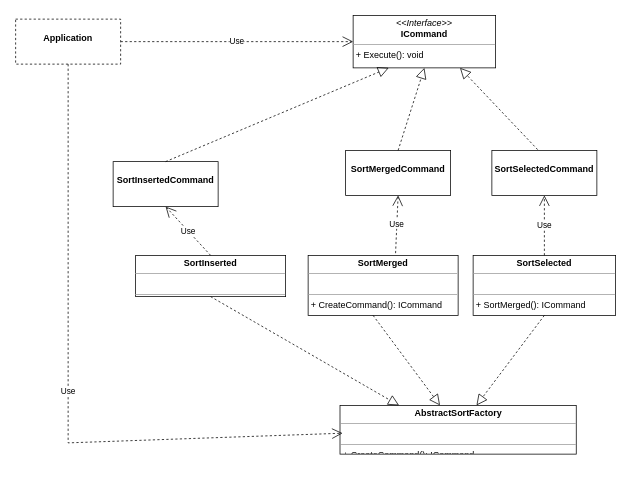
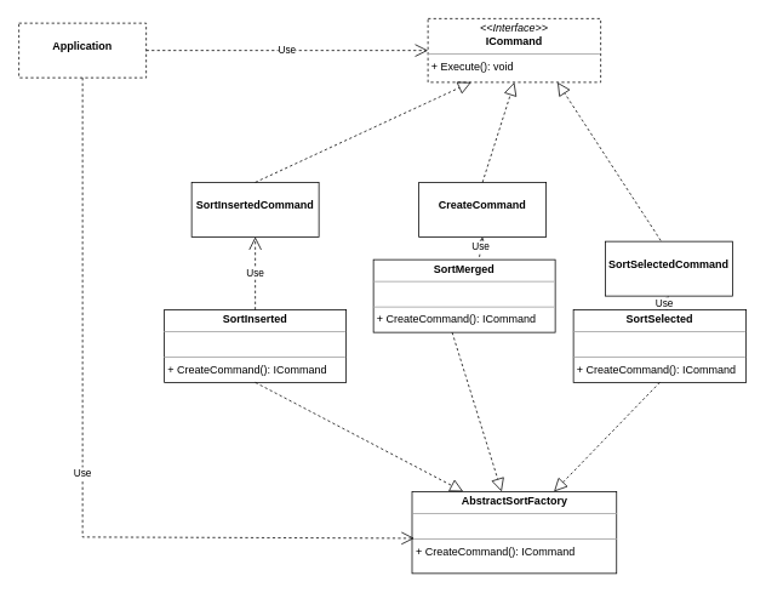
- <mxCell id="2" value="&lt;p style=&quot;margin:0px;margin-top:4px;text-align:center;&quot;&gt;&lt;i&gt;&amp;lt;&amp;lt;Interface&amp;gt;&amp;gt;&lt;/i&gt;&lt;br&gt;&lt;b&gt;ICommand&lt;/b&gt;&lt;/p&gt;&lt;hr size=&quot;1&quot;&gt;&lt;p style=&quot;margin:0px;margin-left:4px;&quot;&gt;&lt;span style=&quot;background-color: initial;&quot;&gt;+ Execute(): void&amp;nbsp;&lt;/span&gt;&lt;br&gt;&lt;/p&gt;" style="verticalAlign=top;align=left;overflow=fill;fontSize=12;fontFamily=Helvetica;html=1;whiteSpace=wrap;" vertex="1" parent="1"><mxGeometry x="470" y="20" width="190" height="70" as="geometry" /></mxCell>
+ <mxCell id="2" value="&lt;p style=&quot;margin:0px;margin-top:4px;text-align:center;&quot;&gt;&lt;i&gt;&amp;lt;&amp;lt;Interface&amp;gt;&amp;gt;&lt;/i&gt;&lt;br&gt;&lt;b&gt;ICommand&lt;/b&gt;&lt;/p&gt;&lt;hr size=&quot;1&quot;&gt;&lt;p style=&quot;margin:0px;margin-left:4px;&quot;&gt;&lt;span style=&quot;background-color: initial;&quot;&gt;+ Execute(): void&amp;nbsp;&lt;/span&gt;&lt;br&gt;&lt;/p&gt;" style="verticalAlign=top;align=left;overflow=fill;fontSize=12;fontFamily=Helvetica;html=1;whiteSpace=wrap;dashed=1;" vertex="1" parent="1"><mxGeometry x="470" y="20" width="190" height="70" as="geometry" /></mxCell>
- <mxCell id="4" value="&lt;p style=&quot;margin:0px;margin-top:4px;text-align:center;&quot;&gt;&lt;br&gt;&lt;b&gt;SortMergedCommand&lt;/b&gt;&lt;/p&gt;" style="verticalAlign=top;align=left;overflow=fill;fontSize=12;fontFamily=Helvetica;html=1;whiteSpace=wrap;" vertex="1" parent="1"><mxGeometry x="460" y="200" width="140" height="60" as="geometry" /></mxCell>
+ <mxCell id="4" value="&lt;p style=&quot;margin:0px;margin-top:4px;text-align:center;&quot;&gt;&lt;br&gt;&lt;b&gt;CreateCommand&lt;/b&gt;&lt;/p&gt;" style="verticalAlign=top;align=left;overflow=fill;fontSize=12;fontFamily=Helvetica;html=1;whiteSpace=wrap;" vertex="1" parent="1"><mxGeometry x="460" y="200" width="140" height="60" as="geometry" /></mxCell>
- <mxCell id="5" value="&lt;p style=&quot;margin:0px;margin-top:4px;text-align:center;&quot;&gt;&lt;br&gt;&lt;b&gt;SortSelectedCommand&lt;/b&gt;&lt;/p&gt;" style="verticalAlign=top;align=left;overflow=fill;fontSize=12;fontFamily=Helvetica;html=1;whiteSpace=wrap;" vertex="1" parent="1"><mxGeometry x="655" y="200" width="140" height="60" as="geometry" /></mxCell>
+ <mxCell id="5" value="&lt;p style=&quot;margin:0px;margin-top:4px;text-align:center;&quot;&gt;&lt;br&gt;&lt;b&gt;SortSelectedCommand&lt;/b&gt;&lt;/p&gt;" style="verticalAlign=top;align=left;overflow=fill;fontSize=12;fontFamily=Helvetica;html=1;whiteSpace=wrap;" vertex="1" parent="1"><mxGeometry x="665" y="265" width="140" height="60" as="geometry" /></mxCell>
- <mxCell id="3" value="&lt;p style=&quot;margin:0px;margin-top:4px;text-align:center;&quot;&gt;&lt;br&gt;&lt;b&gt;SortInsertedCommand&lt;/b&gt;&lt;/p&gt;" style="verticalAlign=top;align=left;overflow=fill;fontSize=12;fontFamily=Helvetica;html=1;whiteSpace=wrap;" vertex="1" parent="1"><mxGeometry x="150" y="215" width="140" height="60" as="geometry" /></mxCell>
+ <mxCell id="3" value="&lt;p style=&quot;margin:0px;margin-top:4px;text-align:center;&quot;&gt;&lt;br&gt;&lt;b&gt;SortInsertedCommand&lt;/b&gt;&lt;/p&gt;" style="verticalAlign=top;align=left;overflow=fill;fontSize=12;fontFamily=Helvetica;html=1;whiteSpace=wrap;" vertex="1" parent="1"><mxGeometry x="210" y="200" width="140" height="60" as="geometry" /></mxCell>
- <mxCell id="13" value="&lt;p style=&quot;margin:0px;margin-top:4px;text-align:center;&quot;&gt;&lt;b style=&quot;border-color: var(--border-color);&quot;&gt;SortSelected&lt;/b&gt;&lt;br&gt;&lt;/p&gt;&lt;hr size=&quot;1&quot;&gt;&lt;p style=&quot;margin:0px;margin-left:4px;&quot;&gt;&lt;br&gt;&lt;/p&gt;&lt;hr size=&quot;1&quot;&gt;&lt;p style=&quot;margin:0px;margin-left:4px;&quot;&gt;+ SortMerged():&amp;nbsp;&lt;span style=&quot;border-color: var(--border-color); text-align: center;&quot;&gt;ICommand&lt;/span&gt;&lt;br&gt;&lt;/p&gt;" style="verticalAlign=top;align=left;overflow=fill;fontSize=12;fontFamily=Helvetica;html=1;whiteSpace=wrap;" vertex="1" parent="1"><mxGeometry x="630" y="340" width="190" height="80" as="geometry" /></mxCell>
+ <mxCell id="13" value="&lt;p style=&quot;margin:0px;margin-top:4px;text-align:center;&quot;&gt;&lt;b style=&quot;border-color: var(--border-color);&quot;&gt;SortSelected&lt;/b&gt;&lt;br&gt;&lt;/p&gt;&lt;hr size=&quot;1&quot;&gt;&lt;p style=&quot;margin:0px;margin-left:4px;&quot;&gt;&lt;br&gt;&lt;/p&gt;&lt;hr size=&quot;1&quot;&gt;&lt;p style=&quot;margin:0px;margin-left:4px;&quot;&gt;+ CreateCommand():&amp;nbsp;&lt;span style=&quot;border-color: var(--border-color); text-align: center;&quot;&gt;ICommand&lt;/span&gt;&lt;br&gt;&lt;/p&gt;" style="verticalAlign=top;align=left;overflow=fill;fontSize=12;fontFamily=Helvetica;html=1;whiteSpace=wrap;" vertex="1" parent="1"><mxGeometry x="630" y="340" width="190" height="80" as="geometry" /></mxCell>
- <mxCell id="11" value="&lt;p style=&quot;margin:0px;margin-top:4px;text-align:center;&quot;&gt;&lt;b style=&quot;border-color: var(--border-color);&quot;&gt;SortInserted&lt;/b&gt;&lt;br&gt;&lt;/p&gt;&lt;hr size=&quot;1&quot;&gt;&lt;p style=&quot;margin:0px;margin-left:4px;&quot;&gt;&lt;br&gt;&lt;/p&gt;&lt;hr size=&quot;1&quot;&gt;&lt;p style=&quot;margin:0px;margin-left:4px;&quot;&gt;+ CreateCommand():&amp;nbsp;&lt;span style=&quot;border-color: var(--border-color); text-align: center;&quot;&gt;ICommand&lt;/span&gt;&lt;br&gt;&lt;/p&gt;" style="verticalAlign=top;align=left;overflow=fill;fontSize=12;fontFamily=Helvetica;html=1;whiteSpace=wrap;" vertex="1" parent="1"><mxGeometry x="180" y="340" width="200" height="55" as="geometry" /></mxCell>
+ <mxCell id="11" value="&lt;p style=&quot;margin:0px;margin-top:4px;text-align:center;&quot;&gt;&lt;b style=&quot;border-color: var(--border-color);&quot;&gt;SortInserted&lt;/b&gt;&lt;br&gt;&lt;/p&gt;&lt;hr size=&quot;1&quot;&gt;&lt;p style=&quot;margin:0px;margin-left:4px;&quot;&gt;&lt;br&gt;&lt;/p&gt;&lt;hr size=&quot;1&quot;&gt;&lt;p style=&quot;margin:0px;margin-left:4px;&quot;&gt;+ CreateCommand():&amp;nbsp;&lt;span style=&quot;border-color: var(--border-color); text-align: center;&quot;&gt;ICommand&lt;/span&gt;&lt;br&gt;&lt;/p&gt;" style="verticalAlign=top;align=left;overflow=fill;fontSize=12;fontFamily=Helvetica;html=1;whiteSpace=wrap;" vertex="1" parent="1"><mxGeometry x="180" y="340" width="200" height="80" as="geometry" /></mxCell>
- <mxCell id="12" value="&lt;p style=&quot;margin:0px;margin-top:4px;text-align:center;&quot;&gt;&lt;b style=&quot;border-color: var(--border-color);&quot;&gt;SortMerged&lt;/b&gt;&lt;br&gt;&lt;/p&gt;&lt;hr size=&quot;1&quot;&gt;&lt;p style=&quot;margin:0px;margin-left:4px;&quot;&gt;&lt;br&gt;&lt;/p&gt;&lt;hr size=&quot;1&quot;&gt;&lt;p style=&quot;margin:0px;margin-left:4px;&quot;&gt;+ CreateCommand():&amp;nbsp;&lt;span style=&quot;border-color: var(--border-color); text-align: center;&quot;&gt;ICommand&lt;/span&gt;&lt;br&gt;&lt;/p&gt;" style="verticalAlign=top;align=left;overflow=fill;fontSize=12;fontFamily=Helvetica;html=1;whiteSpace=wrap;" vertex="1" parent="1"><mxGeometry x="410" y="340" width="200" height="80" as="geometry" /></mxCell>
+ <mxCell id="12" value="&lt;p style=&quot;margin:0px;margin-top:4px;text-align:center;&quot;&gt;&lt;b style=&quot;border-color: var(--border-color);&quot;&gt;SortMerged&lt;/b&gt;&lt;br&gt;&lt;/p&gt;&lt;hr size=&quot;1&quot;&gt;&lt;p style=&quot;margin:0px;margin-left:4px;&quot;&gt;&lt;br&gt;&lt;/p&gt;&lt;hr size=&quot;1&quot;&gt;&lt;p style=&quot;margin:0px;margin-left:4px;&quot;&gt;+ CreateCommand():&amp;nbsp;&lt;span style=&quot;border-color: var(--border-color); text-align: center;&quot;&gt;ICommand&lt;/span&gt;&lt;br&gt;&lt;/p&gt;" style="verticalAlign=top;align=left;overflow=fill;fontSize=12;fontFamily=Helvetica;html=1;whiteSpace=wrap;" vertex="1" parent="1"><mxGeometry x="410" y="285" width="200" height="80" as="geometry" /></mxCell>
- <mxCell id="10" value="&lt;p style=&quot;margin:0px;margin-top:4px;text-align:center;&quot;&gt;&lt;b style=&quot;border-color: var(--border-color);&quot;&gt;AbstractSortFactory&lt;/b&gt;&lt;br&gt;&lt;/p&gt;&lt;hr size=&quot;1&quot;&gt;&lt;p style=&quot;margin:0px;margin-left:4px;&quot;&gt;&lt;br&gt;&lt;/p&gt;&lt;hr size=&quot;1&quot;&gt;&lt;p style=&quot;margin:0px;margin-left:4px;&quot;&gt;&lt;span style=&quot;border-color: var(--border-color); text-align: center;&quot;&gt;+ CreateCommand():&amp;nbsp;&lt;span style=&quot;border-color: var(--border-color);&quot;&gt;ICommand&lt;/span&gt;&lt;/span&gt;&lt;br&gt;&lt;/p&gt;" style="verticalAlign=top;align=left;overflow=fill;fontSize=12;fontFamily=Helvetica;html=1;whiteSpace=wrap;" vertex="1" parent="1"><mxGeometry x="452.5" y="540" width="315" height="65" as="geometry" /></mxCell>
+ <mxCell id="10" value="&lt;p style=&quot;margin:0px;margin-top:4px;text-align:center;&quot;&gt;&lt;b style=&quot;border-color: var(--border-color);&quot;&gt;AbstractSortFactory&lt;/b&gt;&lt;br&gt;&lt;/p&gt;&lt;hr size=&quot;1&quot;&gt;&lt;p style=&quot;margin:0px;margin-left:4px;&quot;&gt;&lt;br&gt;&lt;/p&gt;&lt;hr size=&quot;1&quot;&gt;&lt;p style=&quot;margin:0px;margin-left:4px;&quot;&gt;&lt;span style=&quot;border-color: var(--border-color); text-align: center;&quot;&gt;+ CreateCommand():&amp;nbsp;&lt;span style=&quot;border-color: var(--border-color);&quot;&gt;ICommand&lt;/span&gt;&lt;/span&gt;&lt;br&gt;&lt;/p&gt;" style="verticalAlign=top;align=left;overflow=fill;fontSize=12;fontFamily=Helvetica;html=1;whiteSpace=wrap;" vertex="1" parent="1"><mxGeometry x="452.5" y="540" width="225" height="90" as="geometry" /></mxCell>
